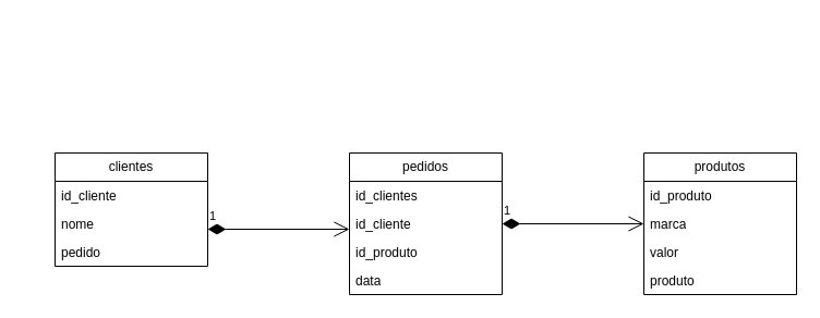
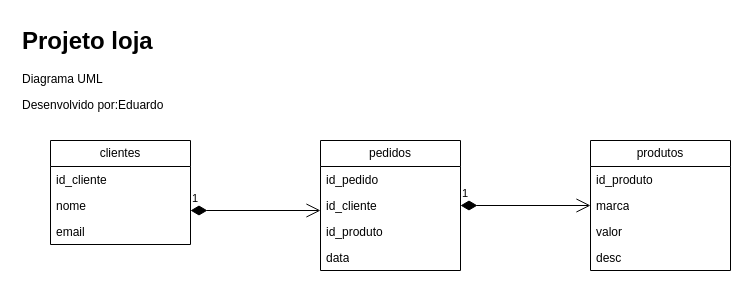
+ <mxCell id="18" value="&lt;h1 style=&quot;margin-top: 0px;&quot;&gt;Projeto loja&lt;/h1&gt;&lt;p&gt;Diagrama UML&lt;/p&gt;&lt;p&gt;Desenvolvido por:Eduardo&lt;/p&gt;" style="text;html=1;whiteSpace=wrap;overflow=hidden;rounded=0;" vertex="1" parent="1"><mxGeometry x="20" y="20" width="180" height="120" as="geometry" /></mxCell>
- <mxCell id="7" value="id_clientes" style="text;strokeColor=none;fillColor=none;align=left;verticalAlign=top;spacingLeft=4;spacingRight=4;overflow=hidden;rotatable=0;points=[[0,0.5],[1,0.5]];portConstraint=eastwest;whiteSpace=wrap;html=1;" vertex="1" parent="6"><mxGeometry y="26" width="140" height="26" as="geometry" /></mxCell>
+ <mxCell id="7" value="id_pedido" style="text;strokeColor=none;fillColor=none;align=left;verticalAlign=top;spacingLeft=4;spacingRight=4;overflow=hidden;rotatable=0;points=[[0,0.5],[1,0.5]];portConstraint=eastwest;whiteSpace=wrap;html=1;" vertex="1" parent="6"><mxGeometry y="26" width="140" height="26" as="geometry" /></mxCell>
- <mxCell id="5" value="pedido" style="text;strokeColor=none;fillColor=none;align=left;verticalAlign=top;spacingLeft=4;spacingRight=4;overflow=hidden;rotatable=0;points=[[0,0.5],[1,0.5]];portConstraint=eastwest;whiteSpace=wrap;html=1;" vertex="1" parent="2"><mxGeometry y="78" width="140" height="26" as="geometry" /></mxCell>
+ <mxCell id="5" value="email" style="text;strokeColor=none;fillColor=none;align=left;verticalAlign=top;spacingLeft=4;spacingRight=4;overflow=hidden;rotatable=0;points=[[0,0.5],[1,0.5]];portConstraint=eastwest;whiteSpace=wrap;html=1;" vertex="1" parent="2"><mxGeometry y="78" width="140" height="26" as="geometry" /></mxCell>
- <mxCell id="15" value="produto" style="text;strokeColor=none;fillColor=none;align=left;verticalAlign=top;spacingLeft=4;spacingRight=4;overflow=hidden;rotatable=0;points=[[0,0.5],[1,0.5]];portConstraint=eastwest;whiteSpace=wrap;html=1;" vertex="1" parent="11"><mxGeometry y="104" width="140" height="26" as="geometry" /></mxCell>
+ <mxCell id="15" value="desc" style="text;strokeColor=none;fillColor=none;align=left;verticalAlign=top;spacingLeft=4;spacingRight=4;overflow=hidden;rotatable=0;points=[[0,0.5],[1,0.5]];portConstraint=eastwest;whiteSpace=wrap;html=1;" vertex="1" parent="11"><mxGeometry y="104" width="140" height="26" as="geometry" /></mxCell>
